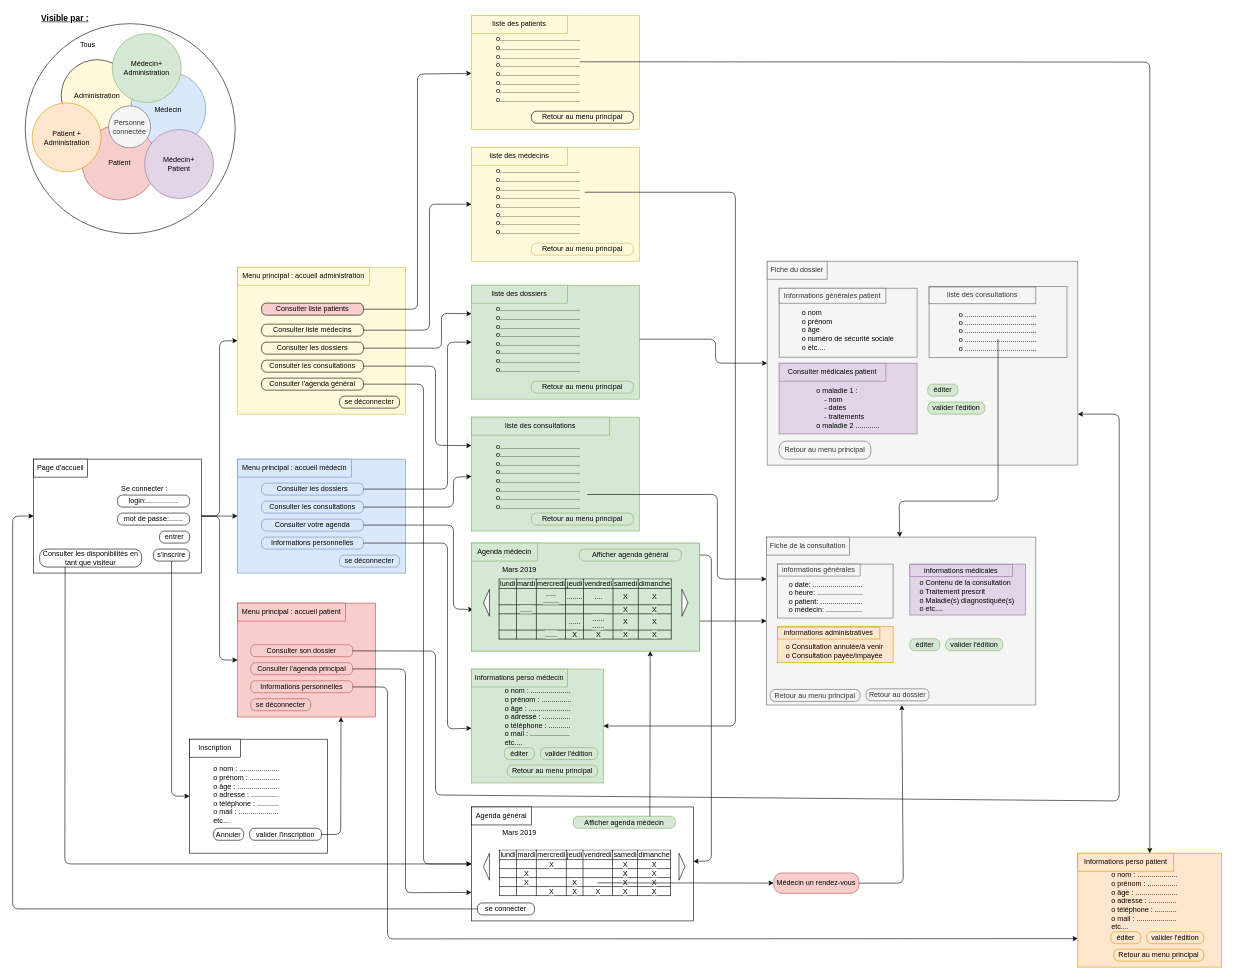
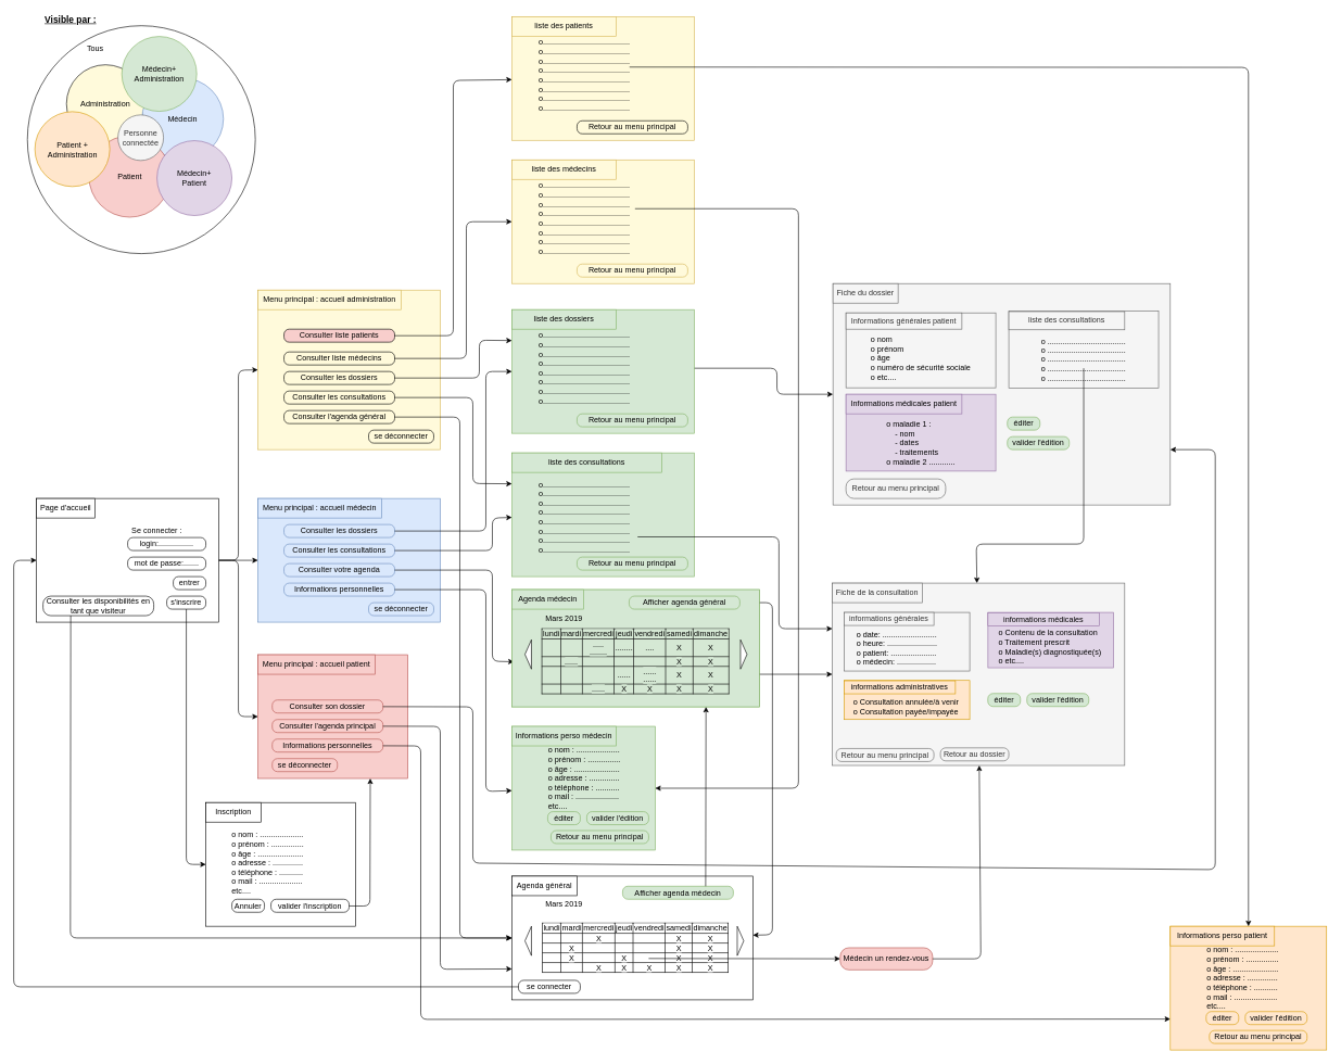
- <mxCell id="35" value="Consulter médicales patient" style="rounded=0;whiteSpace=wrap;html=1;fillColor=#e1d5e7;strokeColor=#9673a6;" vertex="1" parent="1"><mxGeometry x="1298" y="605" width="178" height="30" as="geometry" /></mxCell>
+ <mxCell id="35" value="Informations médicales patient" style="rounded=0;whiteSpace=wrap;html=1;fillColor=#e1d5e7;strokeColor=#9673a6;" vertex="1" parent="1"><mxGeometry x="1298" y="605" width="178" height="30" as="geometry" /></mxCell>
